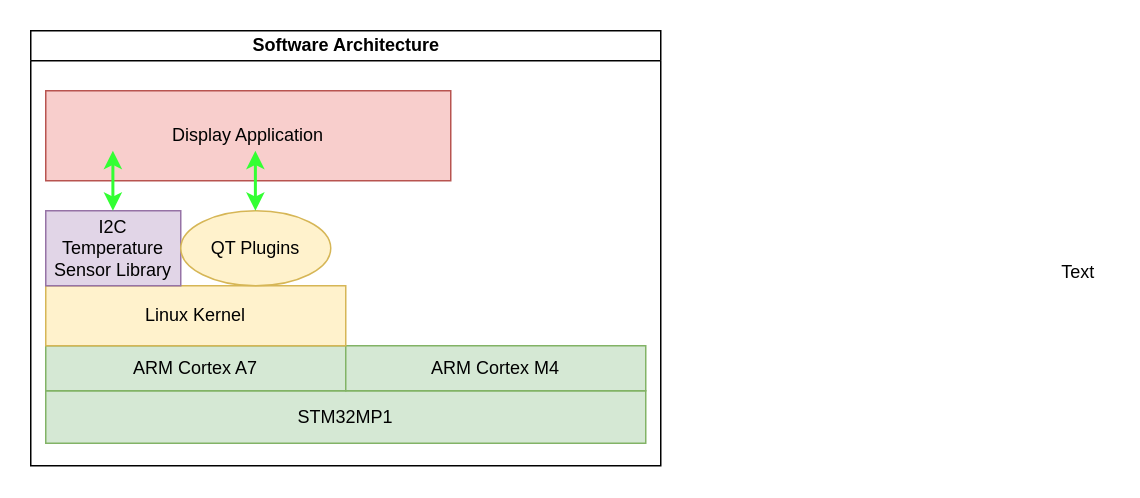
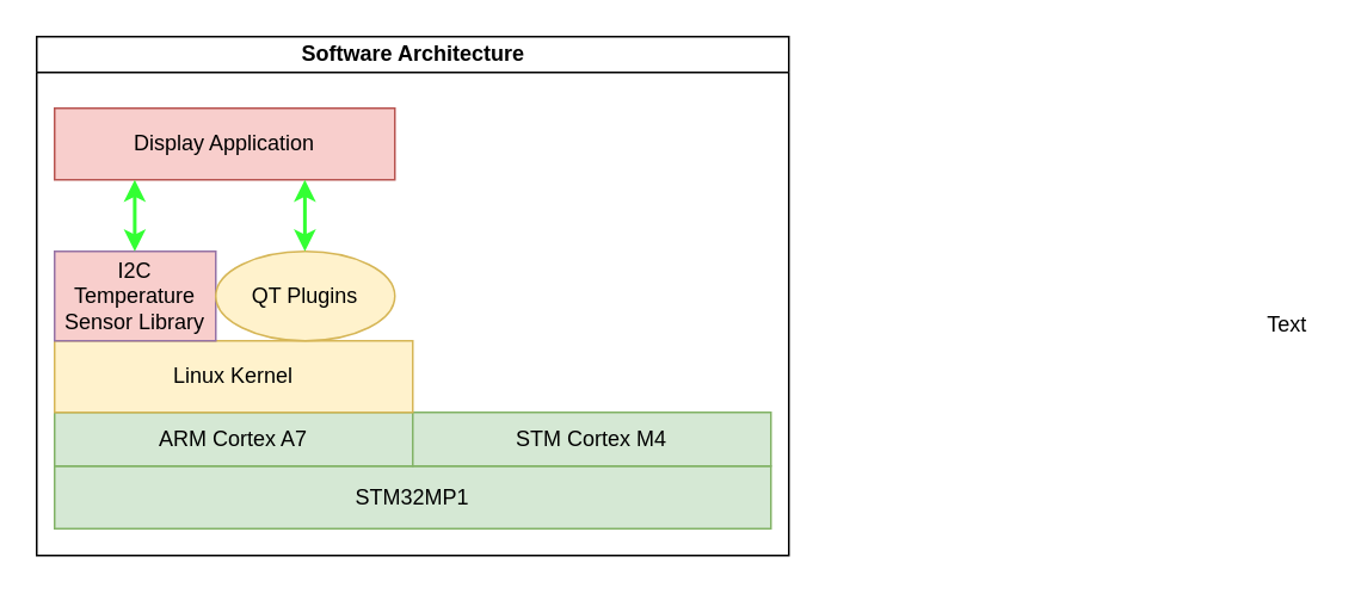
- <mxCell id="9" value="Display Application" style="rounded=0;whiteSpace=wrap;html=1;fillColor=#f8cecc;strokeColor=#b85450;" parent="2" vertex="1"><mxGeometry x="10" y="40" width="270" height="60" as="geometry" /></mxCell>
+ <mxCell id="9" value="Display Application" style="rounded=0;whiteSpace=wrap;html=1;fillColor=#f8cecc;strokeColor=#b85450;" parent="2" vertex="1"><mxGeometry x="10" y="40" width="190" height="40" as="geometry" /></mxCell>
- <mxCell id="7" value="I2C Temperature Sensor Library" style="rounded=0;whiteSpace=wrap;html=1;fillColor=#e1d5e7;strokeColor=#9673a6;" parent="2" vertex="1"><mxGeometry x="10" y="120" width="90" height="50" as="geometry" /></mxCell>
+ <mxCell id="7" value="I2C Temperature Sensor Library" style="rounded=0;whiteSpace=wrap;html=1;fillColor=#f8cecc;strokeColor=#9673a6;" parent="2" vertex="1"><mxGeometry x="10" y="120" width="90" height="50" as="geometry" /></mxCell>
- <mxCell id="5" value="ARM Cortex M4" style="rounded=0;whiteSpace=wrap;html=1;fillColor=#d5e8d4;strokeColor=#82b366;" parent="2" vertex="1"><mxGeometry x="210" y="210" width="200" height="30" as="geometry" /></mxCell>
+ <mxCell id="5" value="STM Cortex M4" style="rounded=0;whiteSpace=wrap;html=1;fillColor=#d5e8d4;strokeColor=#82b366;" parent="2" vertex="1"><mxGeometry x="210" y="210" width="200" height="30" as="geometry" /></mxCell>
